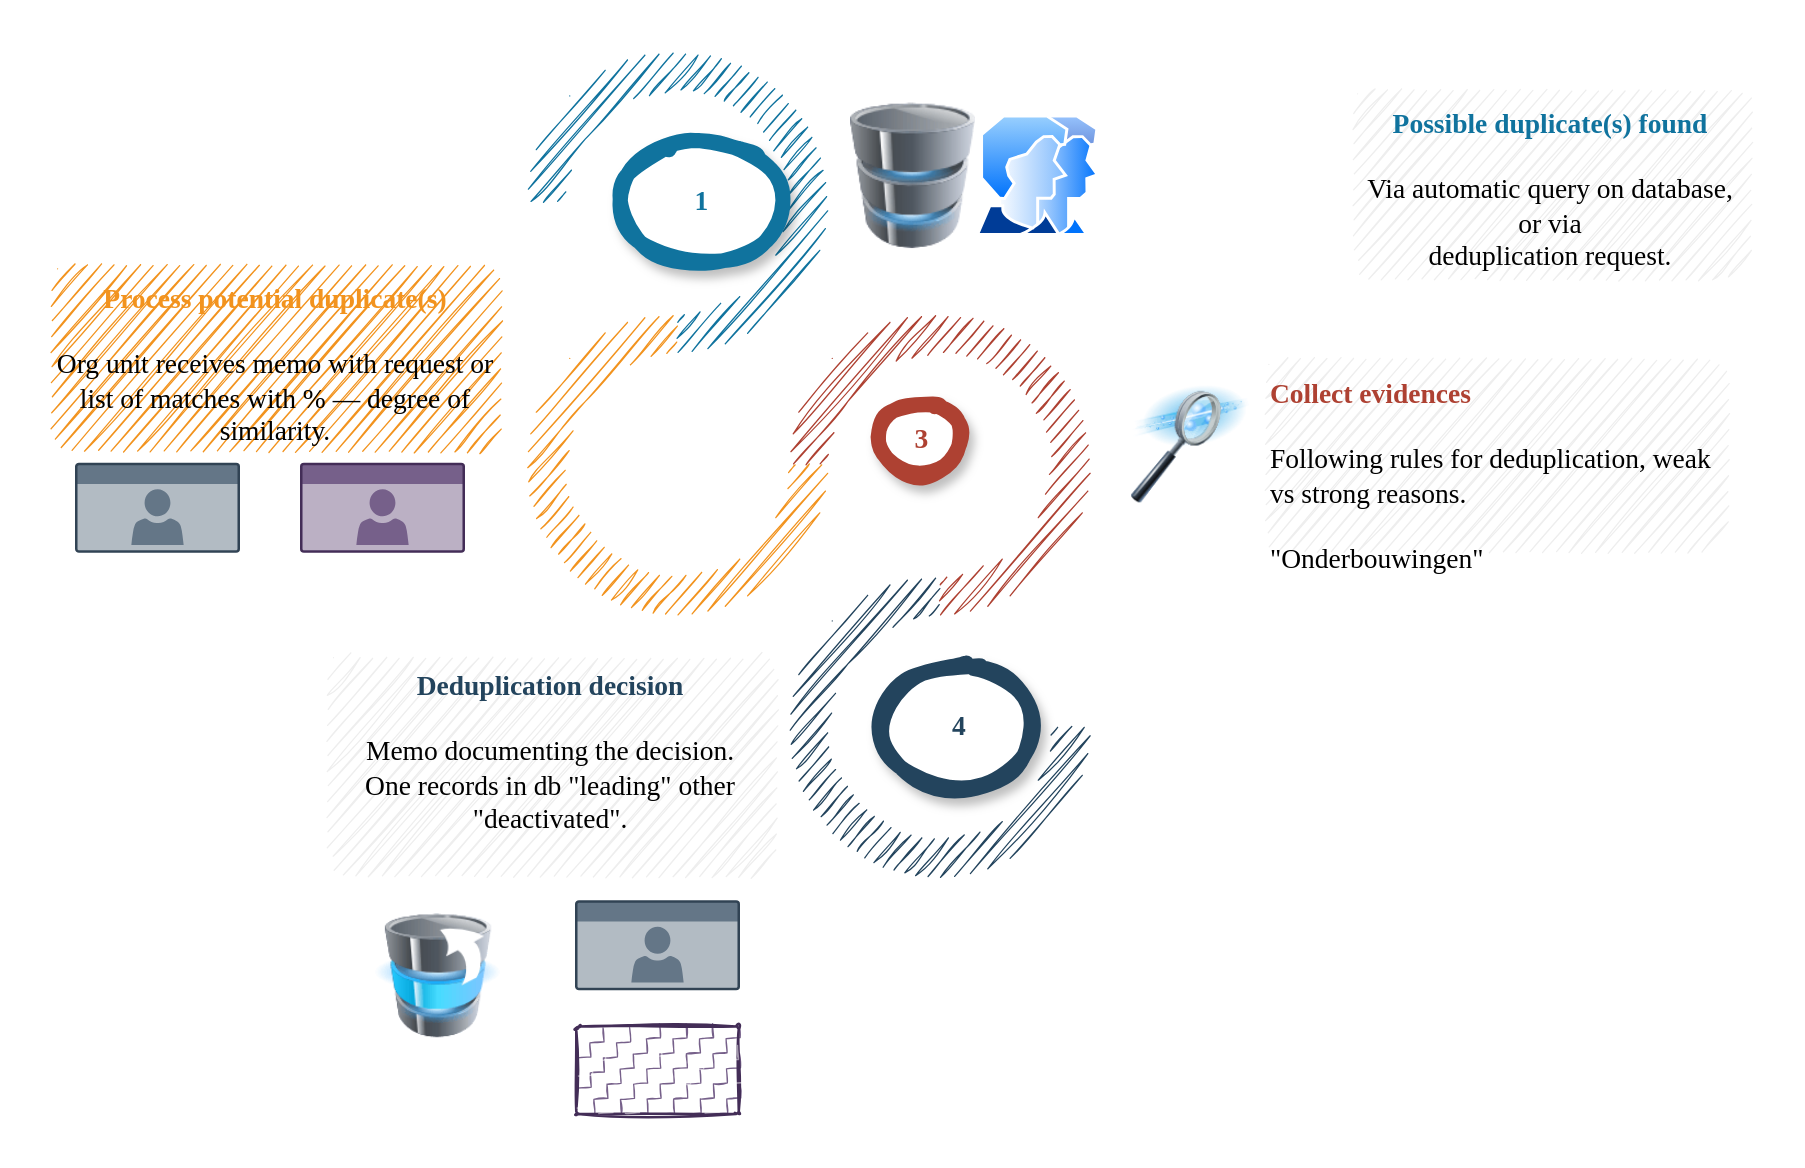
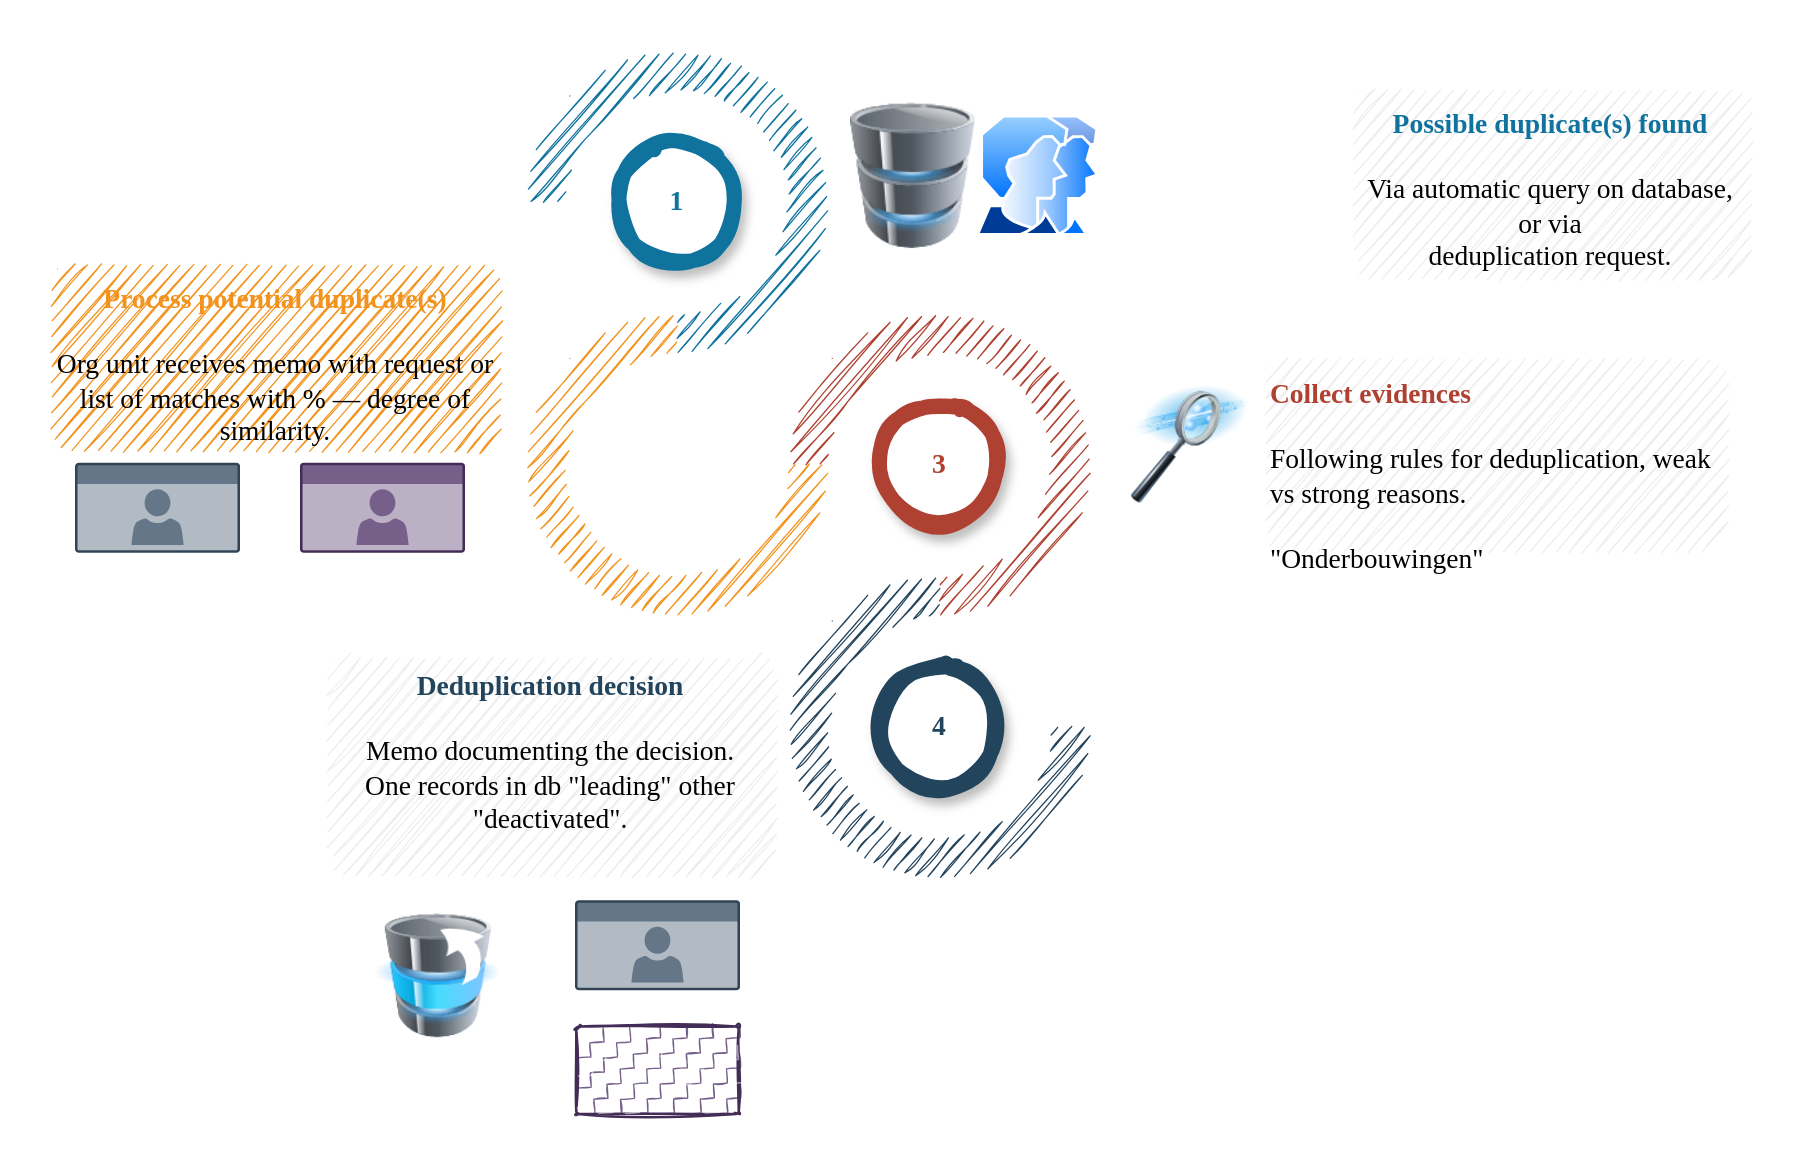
- <mxCell id="6" value="1" style="shape=ellipse;strokeWidth=6;strokeColor=#10739E;fontSize=11;html=1;fontStyle=1;fontColor=#10739E;shadow=1;sketch=1;fontFamily=Arvo;" parent="1" vertex="1"><mxGeometry x="245" y="55" width="70" height="50" as="geometry" /></mxCell>
+ <mxCell id="6" value="1" style="shape=ellipse;strokeWidth=6;strokeColor=#10739E;fontSize=11;html=1;fontStyle=1;fontColor=#10739E;shadow=1;sketch=1;fontFamily=Arvo;" parent="1" vertex="1"><mxGeometry x="245" y="55" width="50" height="50" as="geometry" /></mxCell>
- <mxCell id="7" value="3" style="shape=ellipse;strokeWidth=6;strokeColor=#AE4132;fontSize=11;html=1;fontStyle=1;fontColor=#AE4132;shadow=1;sketch=1;fontFamily=Arvo;" parent="1" vertex="1"><mxGeometry x="350" y="160" width="35" height="30" as="geometry" /></mxCell>
+ <mxCell id="7" value="3" style="shape=ellipse;strokeWidth=6;strokeColor=#AE4132;fontSize=11;html=1;fontStyle=1;fontColor=#AE4132;shadow=1;sketch=1;fontFamily=Arvo;" parent="1" vertex="1"><mxGeometry x="350" y="160" width="50" height="50" as="geometry" /></mxCell>
- <mxCell id="8" value="4" style="shape=ellipse;strokeWidth=6;strokeColor=#23445D;fontSize=11;html=1;fontStyle=1;fontColor=#23445D;shadow=1;sketch=1;fontFamily=Arvo;" parent="1" vertex="1"><mxGeometry x="350" y="265" width="65" height="50" as="geometry" /></mxCell>
+ <mxCell id="8" value="4" style="shape=ellipse;strokeWidth=6;strokeColor=#23445D;fontSize=11;html=1;fontStyle=1;fontColor=#23445D;shadow=1;sketch=1;fontFamily=Arvo;" parent="1" vertex="1"><mxGeometry x="350" y="265" width="50" height="50" as="geometry" /></mxCell>
